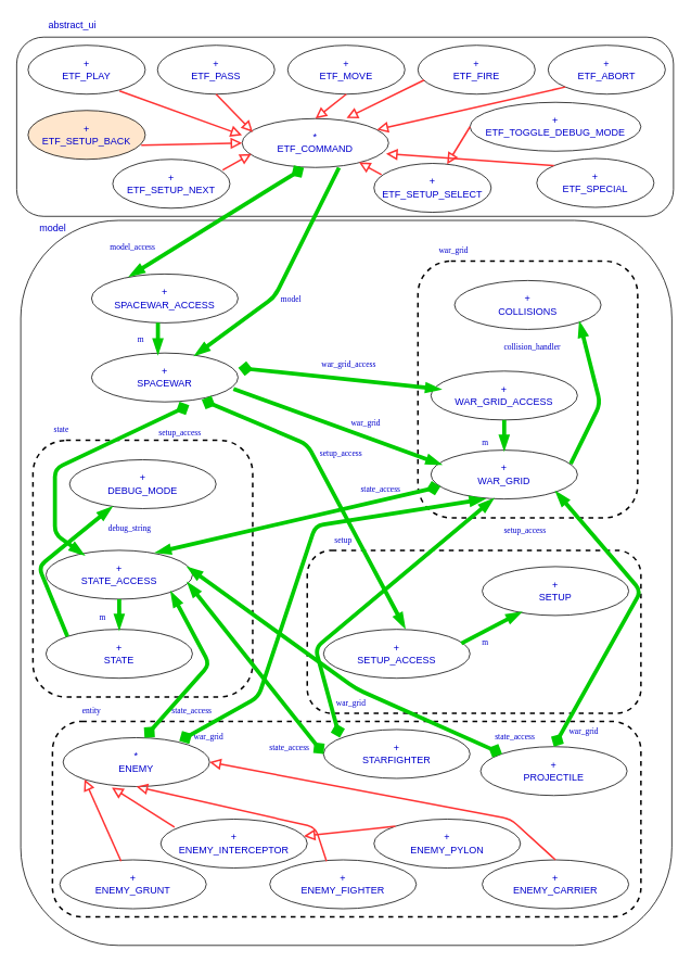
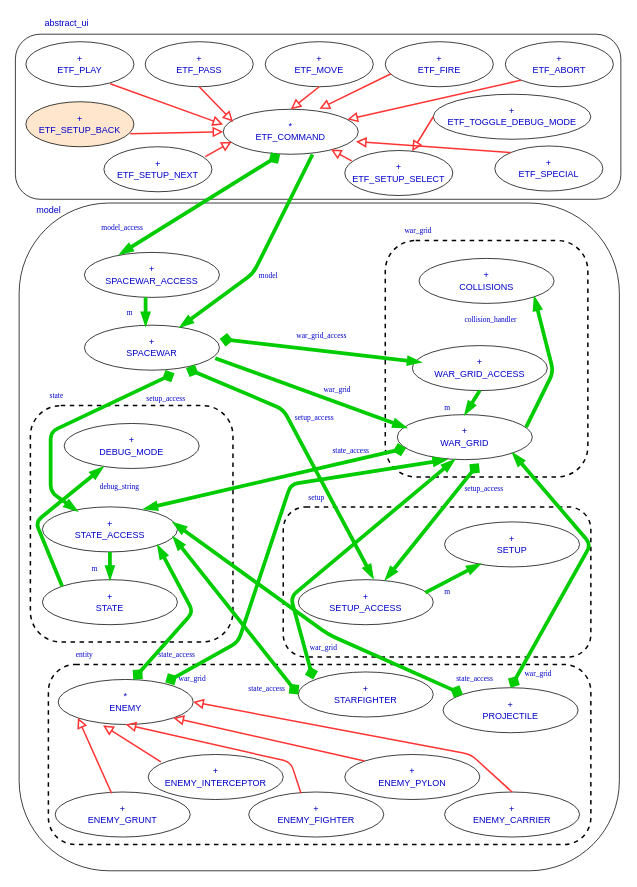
- <mxCell id="38" value="&lt;font color=&quot;#0000cc&quot;&gt;+&lt;br&gt;WAR_GRID_ACCESS&lt;/font&gt;" style="ellipse;whiteSpace=wrap;html=1;" vertex="1" parent="1"><mxGeometry x="529" y="455" width="180" height="60" as="geometry" /></mxCell>
+ <mxCell id="38" value="&lt;font color=&quot;#0000cc&quot;&gt;+&lt;br&gt;WAR_GRID_ACCESS&lt;/font&gt;" style="ellipse;whiteSpace=wrap;html=1;" vertex="1" parent="1"><mxGeometry x="549" y="460" width="180" height="60" as="geometry" /></mxCell>
+ <mxCell id="65" value="" style="endArrow=blockThin;html=1;strokeColor=#00CC00;strokeWidth=5;endFill=1;startArrow=diamond;startFill=1;entryX=0.645;entryY=0;entryDx=0;entryDy=0;entryPerimeter=0;exitX=0.604;exitY=1.079;exitDx=0;exitDy=0;exitPerimeter=0;" edge="1" parent="1" source="37" target="62"><mxGeometry width="50" height="50" relative="1" as="geometry"><mxPoint x="550.7" y="606.76" as="sourcePoint" /><mxPoint x="201.18" y="687.7" as="targetPoint" /></mxGeometry></mxCell>
- <mxCell id="80" value="" style="endArrow=block;html=1;strokeColor=#FF3333;strokeWidth=2;endFill=0;endSize=9;exitX=0;exitY=0;exitDx=0;exitDy=0;" edge="1" parent="1" source="74" target="76"><mxGeometry width="50" height="50" relative="1" as="geometry"><mxPoint x="223.92" y="1024.84" as="sourcePoint" /><mxPoint x="146.94" y="976.26" as="targetPoint" /></mxGeometry></mxCell>
+ <mxCell id="80" value="" style="endArrow=block;html=1;strokeColor=#FF3333;strokeWidth=2;endFill=0;endSize=9;exitX=0;exitY=0;exitDx=0;exitDy=0;entryX=1;entryY=1;entryDx=0;entryDy=0;" edge="1" parent="1" source="74" target="71"><mxGeometry width="50" height="50" relative="1" as="geometry"><mxPoint x="223.92" y="1024.84" as="sourcePoint" /><mxPoint x="146.94" y="976.26" as="targetPoint" /></mxGeometry></mxCell>
